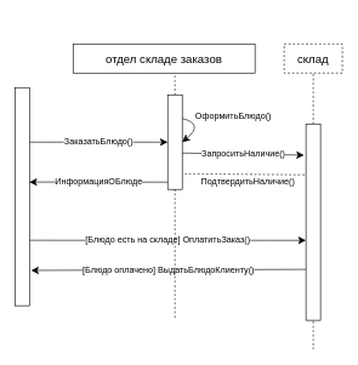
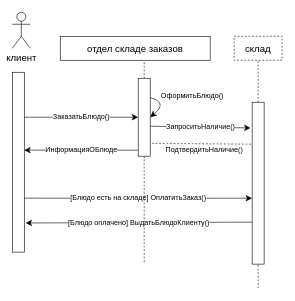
+ <mxCell id="2" value="клиент" style="shape=umlActor;verticalLabelPosition=bottom;verticalAlign=top;html=1;outlineConnect=0;fontSize=16;" vertex="1" parent="1"><mxGeometry x="20" y="20" width="30" height="60" as="geometry" /></mxCell>
